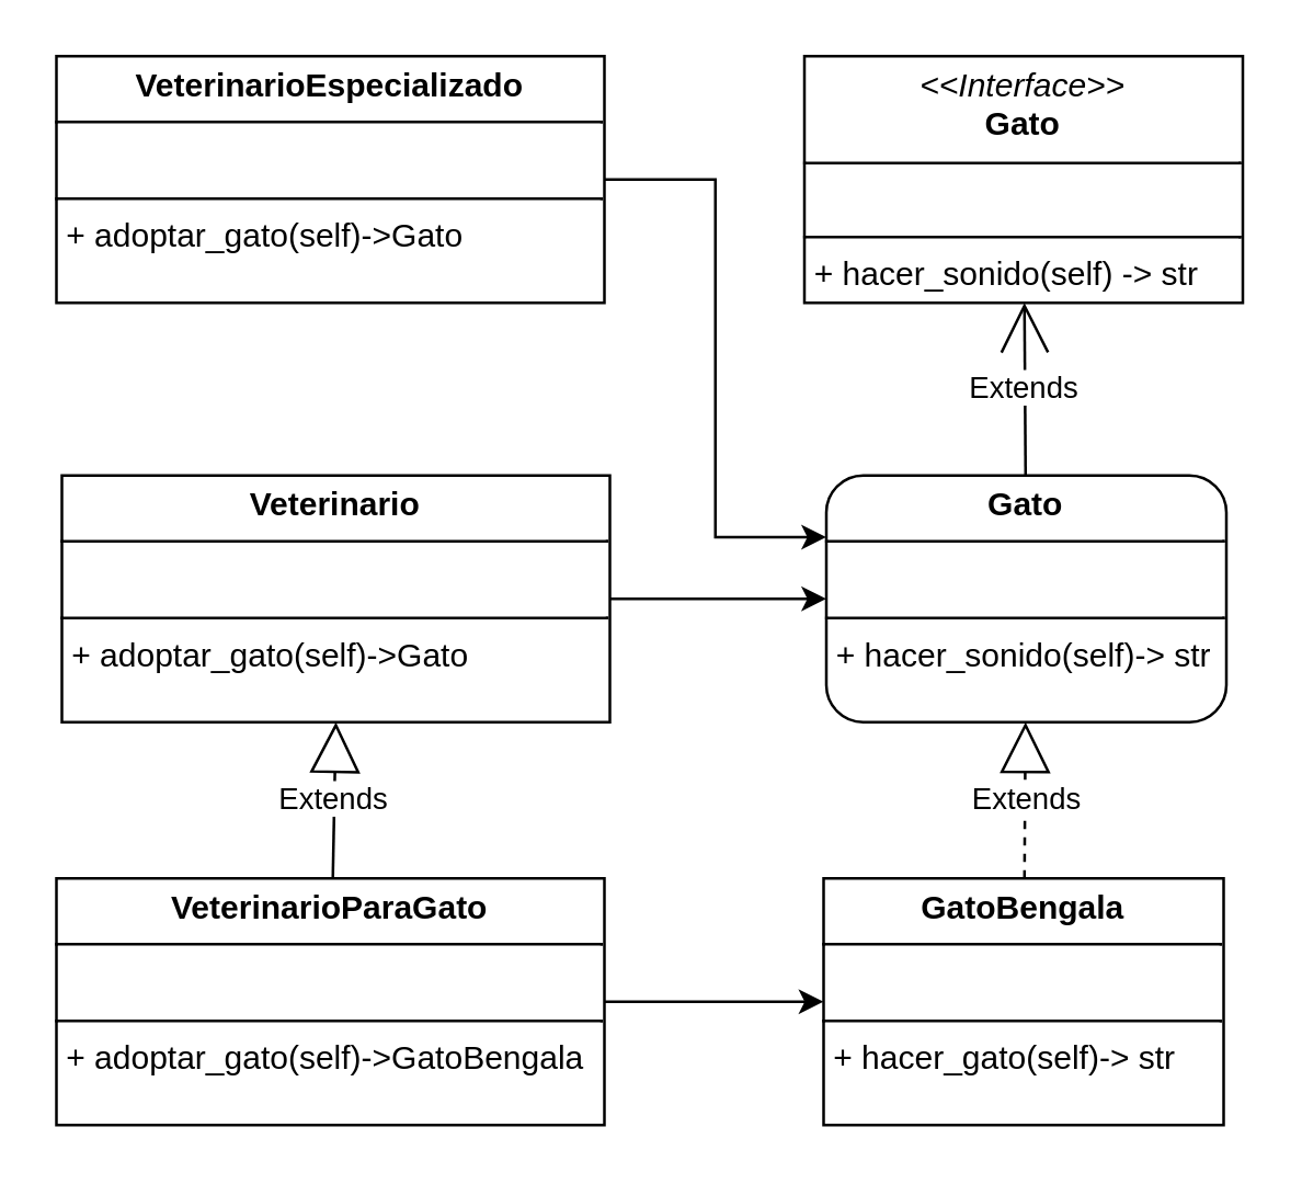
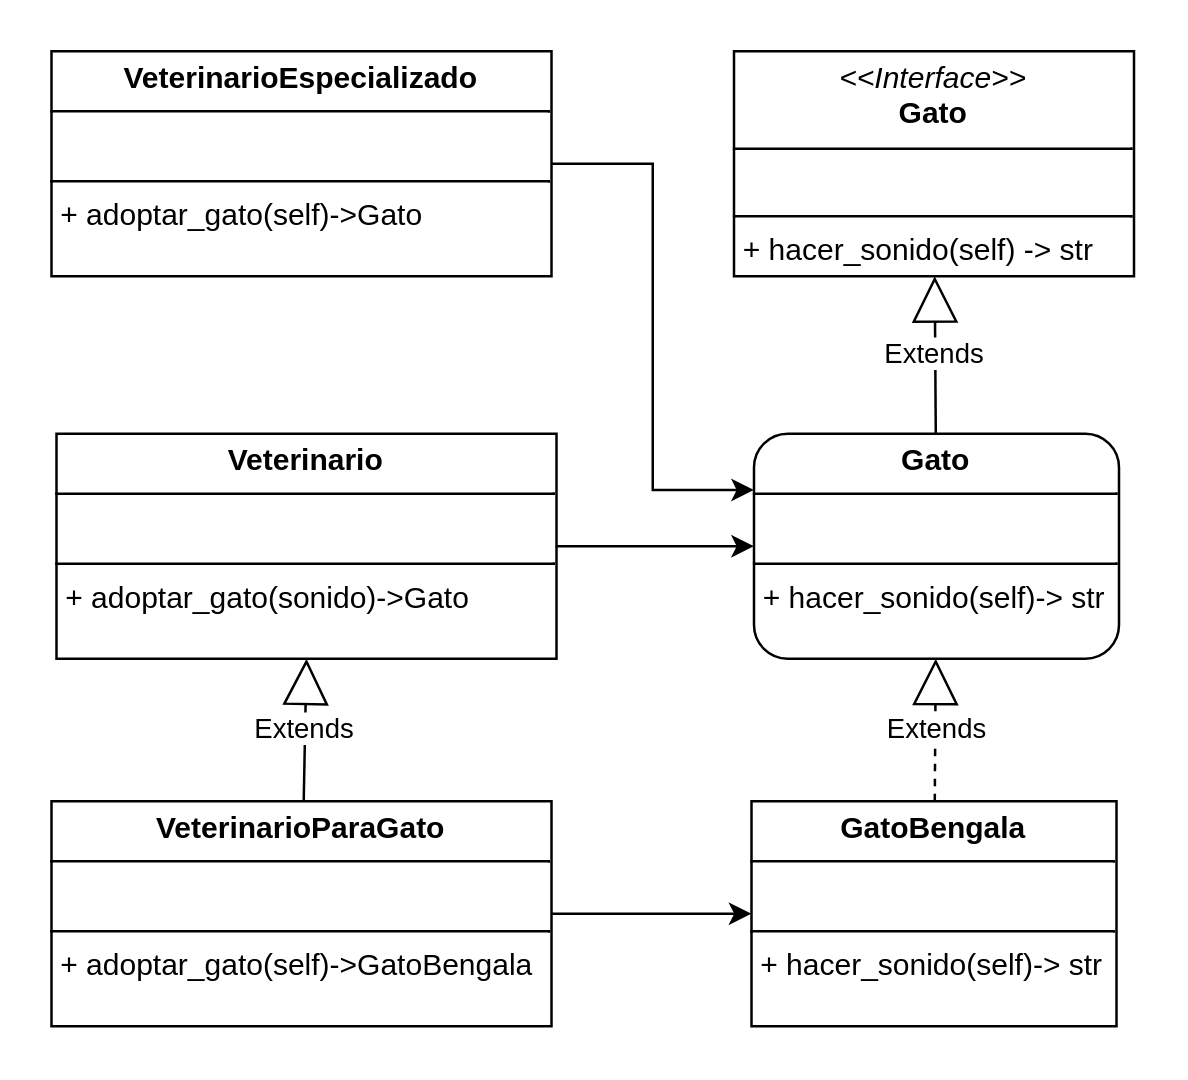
- <mxCell id="10" value="Extends" style="endArrow=open;endSize=16;endFill=0;html=1;rounded=0;" parent="1" source="9" target="2" edge="1"><mxGeometry width="160" relative="1" as="geometry"><mxPoint x="272" y="390" as="sourcePoint" /><mxPoint x="432" y="390" as="targetPoint" /></mxGeometry></mxCell>
+ <mxCell id="10" value="Extends" style="endArrow=block;endSize=16;endFill=0;html=1;rounded=0;" parent="1" source="9" target="2" edge="1"><mxGeometry width="160" relative="1" as="geometry"><mxPoint x="272" y="390" as="sourcePoint" /><mxPoint x="432" y="390" as="targetPoint" /></mxGeometry></mxCell>
- <mxCell id="5" value="&lt;p style=&quot;margin:0px;margin-top:4px;text-align:center;&quot;&gt;&lt;b&gt;Veterinario&lt;/b&gt;&lt;/p&gt;&lt;hr size=&quot;1&quot; style=&quot;border-style:solid;&quot;&gt;&lt;p style=&quot;margin:0px;margin-left:4px;&quot;&gt;&amp;nbsp;&lt;/p&gt;&lt;hr size=&quot;1&quot; style=&quot;border-style:solid;&quot;&gt;&lt;p style=&quot;margin:0px;margin-left:4px;&quot;&gt;+ adoptar_gato(self)-&amp;gt;Gato&lt;/p&gt;" style="verticalAlign=top;align=left;overflow=fill;html=1;whiteSpace=wrap;" parent="1" vertex="1"><mxGeometry x="22" y="173" width="200" height="90" as="geometry" /></mxCell>
+ <mxCell id="5" value="&lt;p style=&quot;margin:0px;margin-top:4px;text-align:center;&quot;&gt;&lt;b&gt;Veterinario&lt;/b&gt;&lt;/p&gt;&lt;hr size=&quot;1&quot; style=&quot;border-style:solid;&quot;&gt;&lt;p style=&quot;margin:0px;margin-left:4px;&quot;&gt;&amp;nbsp;&lt;/p&gt;&lt;hr size=&quot;1&quot; style=&quot;border-style:solid;&quot;&gt;&lt;p style=&quot;margin:0px;margin-left:4px;&quot;&gt;+ adoptar_gato(sonido)-&amp;gt;Gato&lt;/p&gt;" style="verticalAlign=top;align=left;overflow=fill;html=1;whiteSpace=wrap;" parent="1" vertex="1"><mxGeometry x="22" y="173" width="200" height="90" as="geometry" /></mxCell>
- <mxCell id="3" value="&lt;p style=&quot;margin:0px;margin-top:4px;text-align:center;&quot;&gt;&lt;b&gt;GatoBengala&lt;/b&gt;&lt;/p&gt;&lt;hr size=&quot;1&quot; style=&quot;border-style:solid;&quot;&gt;&lt;p style=&quot;margin:0px;margin-left:4px;&quot;&gt;&amp;nbsp;&lt;/p&gt;&lt;hr size=&quot;1&quot; style=&quot;border-style:solid;&quot;&gt;&lt;p style=&quot;margin:0px;margin-left:4px;&quot;&gt;+ hacer_gato(self)-&amp;gt; str&lt;/p&gt;" style="verticalAlign=top;align=left;overflow=fill;html=1;whiteSpace=wrap;" parent="1" vertex="1"><mxGeometry x="300" y="320" width="146" height="90" as="geometry" /></mxCell>
+ <mxCell id="3" value="&lt;p style=&quot;margin:0px;margin-top:4px;text-align:center;&quot;&gt;&lt;b&gt;GatoBengala&lt;/b&gt;&lt;/p&gt;&lt;hr size=&quot;1&quot; style=&quot;border-style:solid;&quot;&gt;&lt;p style=&quot;margin:0px;margin-left:4px;&quot;&gt;&amp;nbsp;&lt;/p&gt;&lt;hr size=&quot;1&quot; style=&quot;border-style:solid;&quot;&gt;&lt;p style=&quot;margin:0px;margin-left:4px;&quot;&gt;+ hacer_sonido(self)-&amp;gt; str&lt;/p&gt;" style="verticalAlign=top;align=left;overflow=fill;html=1;whiteSpace=wrap;" parent="1" vertex="1"><mxGeometry x="300" y="320" width="146" height="90" as="geometry" /></mxCell>
